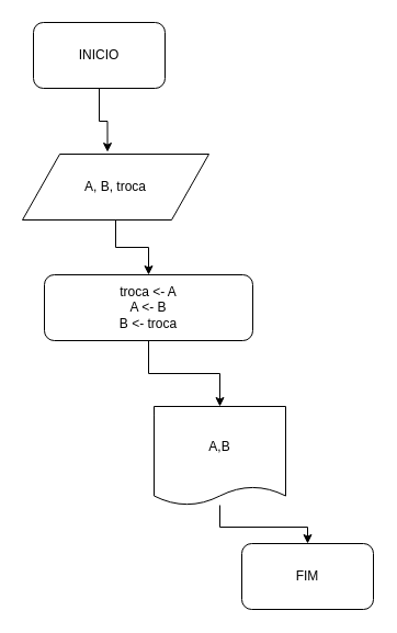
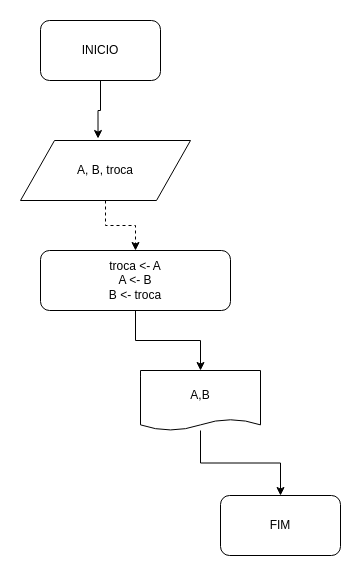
- <mxCell id="3" value="INICIO" style="rounded=1;whiteSpace=wrap;html=1;" parent="1" vertex="1"><mxGeometry x="30" y="20" width="120" height="60" as="geometry" /></mxCell>
+ <mxCell id="3" value="INICIO" style="rounded=1;whiteSpace=wrap;html=1;" parent="1" vertex="1"><mxGeometry x="40" y="20" width="120" height="60" as="geometry" /></mxCell>
- <mxCell id="4" style="edgeStyle=orthogonalEdgeStyle;rounded=0;orthogonalLoop=1;jettySize=auto;html=1;entryX=0.5;entryY=0;entryDx=0;entryDy=0;" parent="1" source="5" target="7" edge="1"><mxGeometry relative="1" as="geometry" /></mxCell>
+ <mxCell id="4" style="edgeStyle=orthogonalEdgeStyle;rounded=0;orthogonalLoop=1;jettySize=auto;html=1;entryX=0.5;entryY=0;entryDx=0;entryDy=0;dashed=1;" parent="1" source="5" target="7" edge="1"><mxGeometry relative="1" as="geometry" /></mxCell>
- <mxCell id="9" value="A,B" style="shape=document;whiteSpace=wrap;html=1;boundedLbl=1;size=0.188;" parent="1" vertex="1"><mxGeometry x="140" y="370" width="120" height="90" as="geometry" /></mxCell>
+ <mxCell id="9" value="A,B" style="shape=document;whiteSpace=wrap;html=1;boundedLbl=1;size=0.188;" parent="1" vertex="1"><mxGeometry x="140" y="370" width="120" height="60" as="geometry" /></mxCell>
